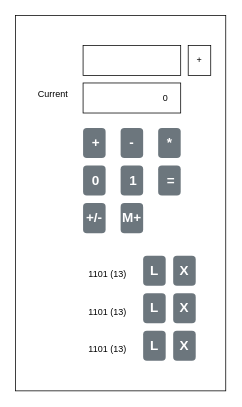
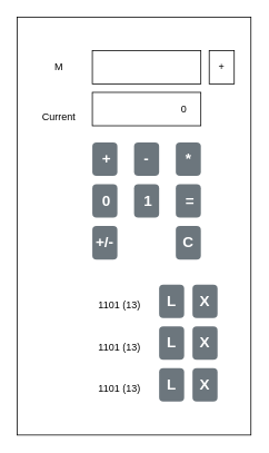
+ <mxCell id="12" value="M" style="text;html=1;strokeColor=none;fillColor=none;align=center;verticalAlign=middle;whiteSpace=wrap;rounded=0;" vertex="1" parent="1"><mxGeometry x="40" y="65" width="60" height="30" as="geometry" /></mxCell>
- <mxCell id="13" value="Current" style="text;html=1;strokeColor=none;fillColor=none;align=center;verticalAlign=middle;whiteSpace=wrap;rounded=0;" vertex="1" parent="1"><mxGeometry x="40" y="110" width="60" height="30" as="geometry" /></mxCell>
+ <mxCell id="13" value="Current" style="text;html=1;strokeColor=none;fillColor=none;align=center;verticalAlign=middle;whiteSpace=wrap;rounded=0;" vertex="1" parent="1"><mxGeometry x="40" y="125" width="60" height="30" as="geometry" /></mxCell>
- <mxCell id="15" value="M+" style="html=1;shadow=0;dashed=0;shape=mxgraph.bootstrap.rrect;rSize=5;strokeColor=none;strokeWidth=1;fillColor=#6C767D;fontColor=#FFFFFF;whiteSpace=wrap;align=center;verticalAlign=middle;spacingLeft=0;fontStyle=1;fontSize=18;" vertex="1" parent="1"><mxGeometry x="160" y="270" width="30" height="40" as="geometry" /></mxCell>
+ <mxCell id="16" value="C" style="html=1;shadow=0;dashed=0;shape=mxgraph.bootstrap.rrect;rSize=5;strokeColor=none;strokeWidth=1;fillColor=#6C767D;fontColor=#FFFFFF;whiteSpace=wrap;align=center;verticalAlign=middle;spacingLeft=0;fontStyle=1;fontSize=18;" vertex="1" parent="1"><mxGeometry x="210" y="270" width="30" height="40" as="geometry" /></mxCell>
